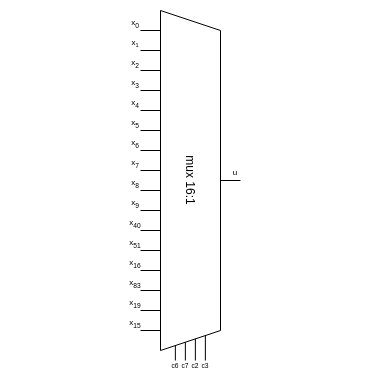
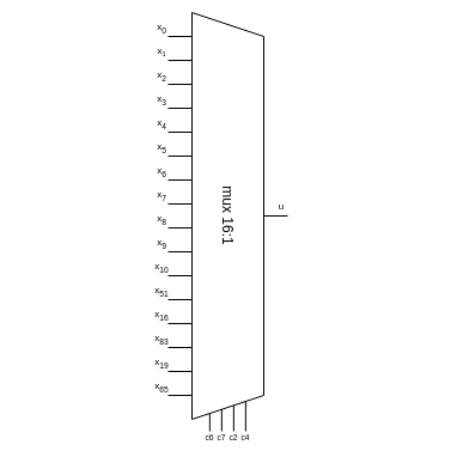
- <mxCell id="34" value="&lt;font style=&quot;font-size: 8px;&quot;&gt;x&lt;sub&gt;40&lt;/sub&gt;&lt;/font&gt;" style="text;html=1;align=center;verticalAlign=middle;whiteSpace=wrap;rounded=0;" vertex="1" parent="1"><mxGeometry x="130" y="220" width="10" as="geometry" /></mxCell>
+ <mxCell id="34" value="&lt;font style=&quot;font-size: 8px;&quot;&gt;x&lt;sub&gt;10&lt;/sub&gt;&lt;/font&gt;" style="text;html=1;align=center;verticalAlign=middle;whiteSpace=wrap;rounded=0;" vertex="1" parent="1"><mxGeometry x="130" y="220" width="10" as="geometry" /></mxCell>
- <mxCell id="39" value="&lt;font style=&quot;font-size: 8px;&quot;&gt;x&lt;sub&gt;15&lt;/sub&gt;&lt;/font&gt;" style="text;html=1;align=center;verticalAlign=middle;whiteSpace=wrap;rounded=0;" vertex="1" parent="1"><mxGeometry x="130" y="320" width="10" as="geometry" /></mxCell>
+ <mxCell id="39" value="&lt;font style=&quot;font-size: 8px;&quot;&gt;x&lt;sub&gt;65&lt;/sub&gt;&lt;/font&gt;" style="text;html=1;align=center;verticalAlign=middle;whiteSpace=wrap;rounded=0;" vertex="1" parent="1"><mxGeometry x="130" y="320" width="10" as="geometry" /></mxCell>
- <mxCell id="44" value="&lt;font style=&quot;&quot;&gt;&lt;span style=&quot;font-size: 8px;&quot;&gt;&lt;sub&gt;c3&lt;/sub&gt;&lt;/span&gt;&lt;/font&gt;" style="text;html=1;align=center;verticalAlign=middle;whiteSpace=wrap;rounded=0;" vertex="1" parent="1"><mxGeometry x="200" y="360" width="10" as="geometry" /></mxCell>
+ <mxCell id="44" value="&lt;font style=&quot;&quot;&gt;&lt;span style=&quot;font-size: 8px;&quot;&gt;&lt;sub&gt;c4&lt;/sub&gt;&lt;/span&gt;&lt;/font&gt;" style="text;html=1;align=center;verticalAlign=middle;whiteSpace=wrap;rounded=0;" vertex="1" parent="1"><mxGeometry x="200" y="360" width="10" as="geometry" /></mxCell>
